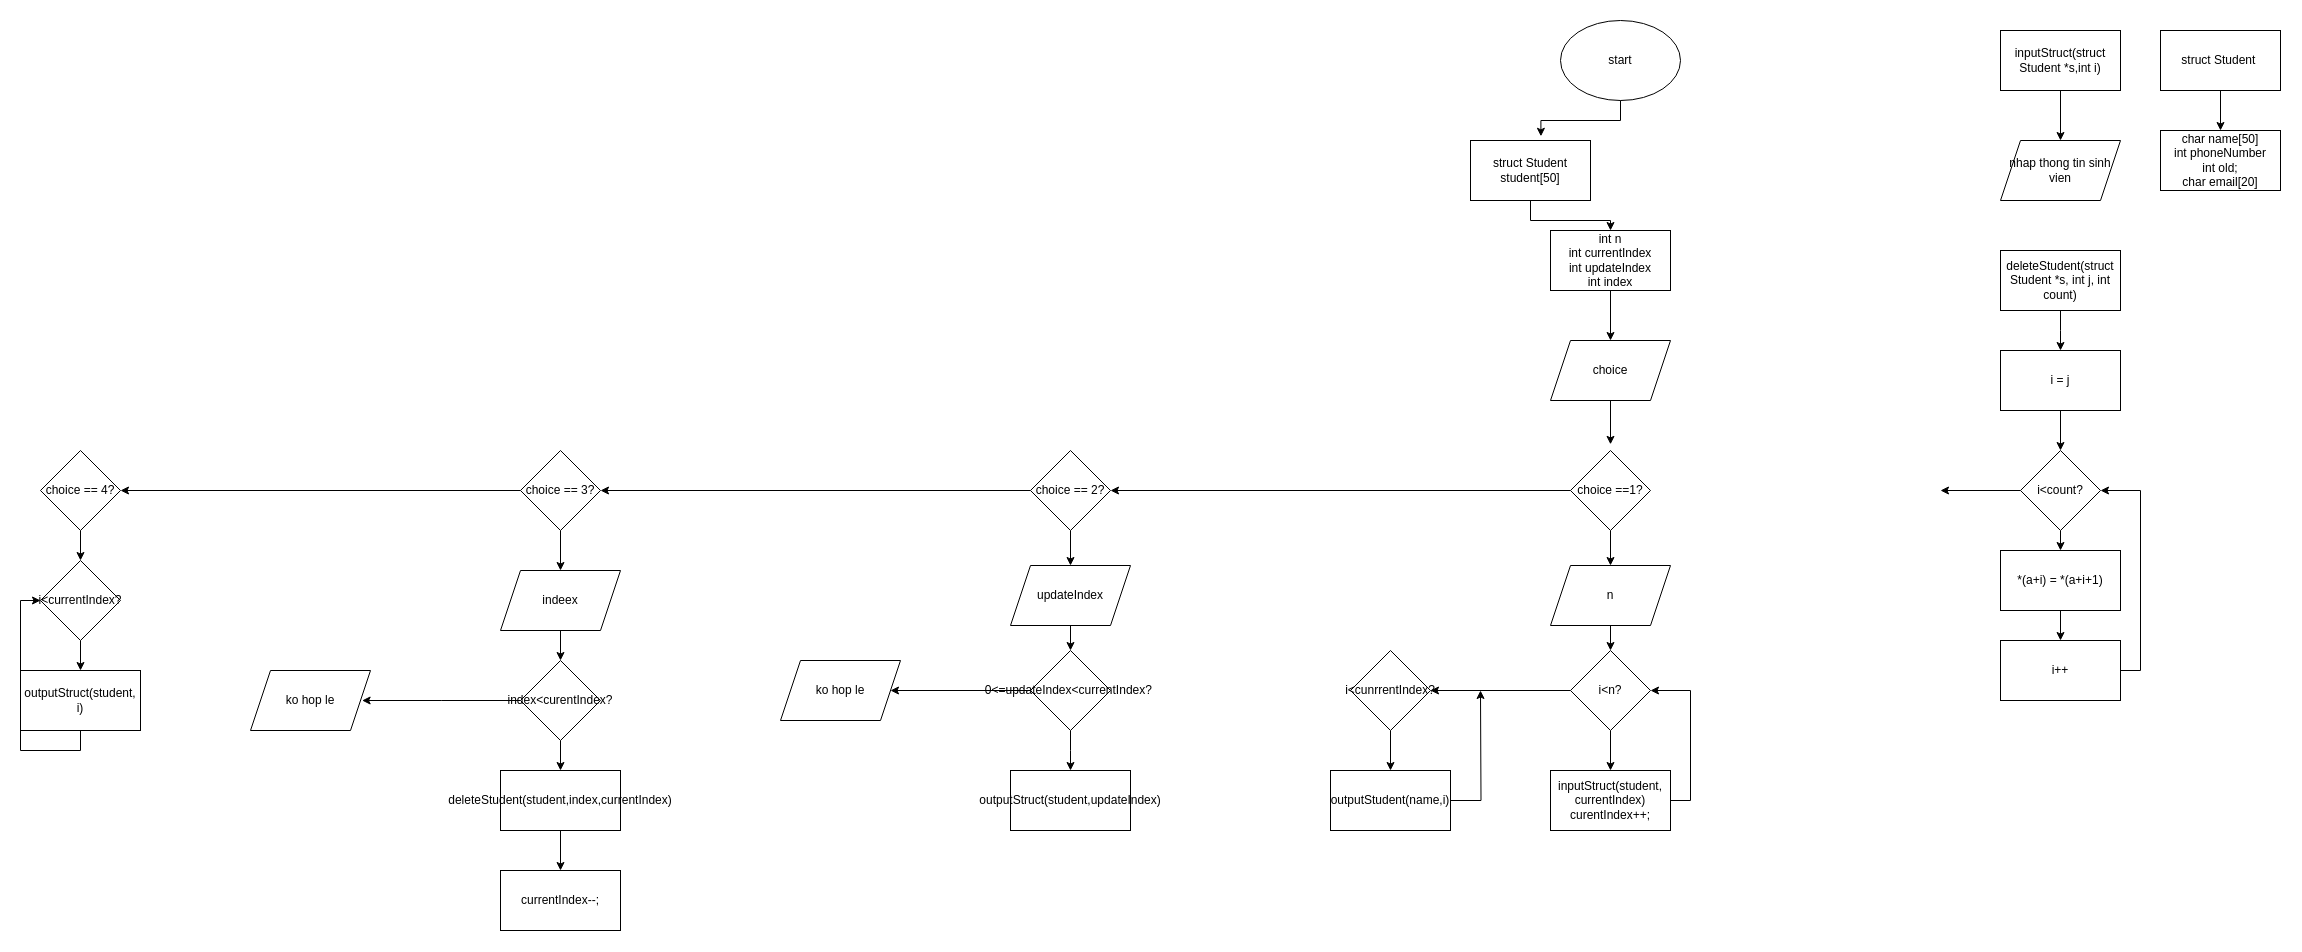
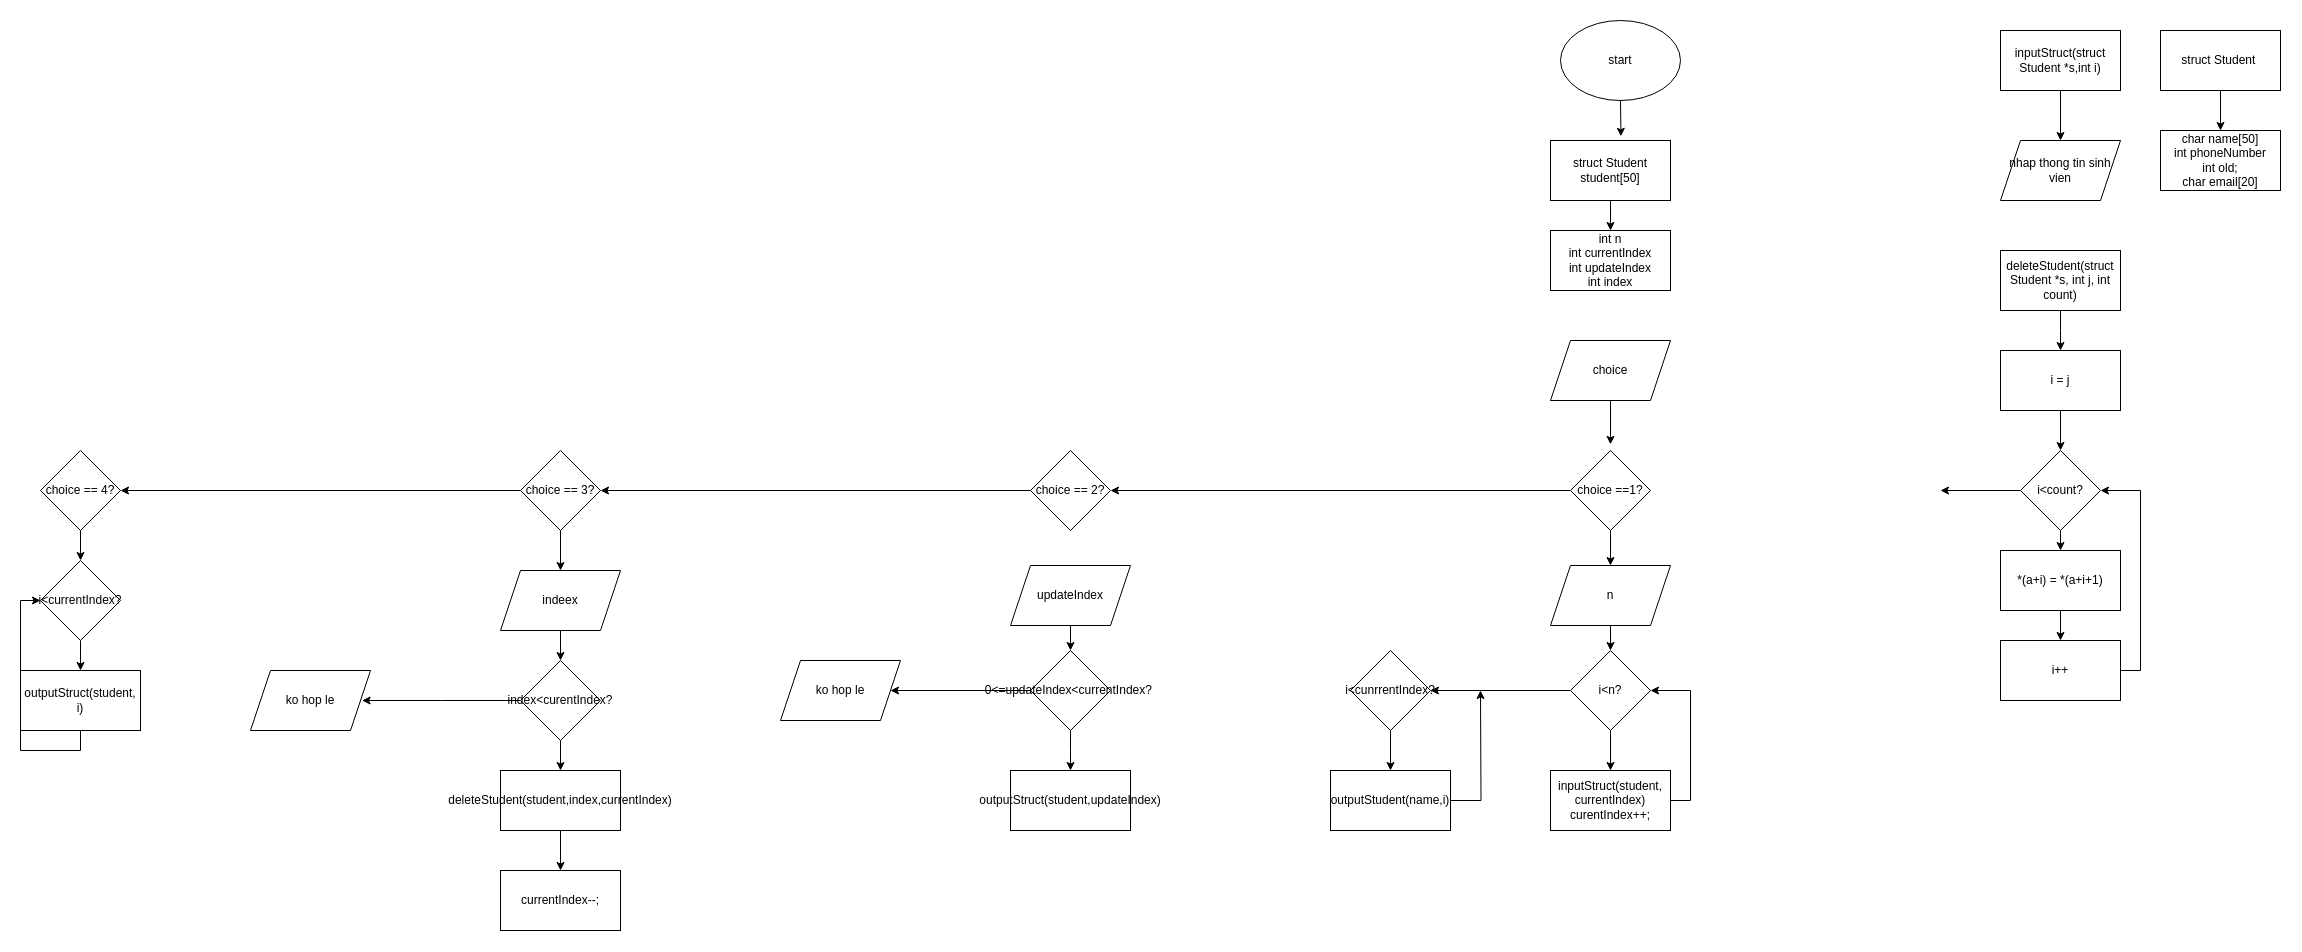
- <mxCell id="21" value="struct Student student[50]" style="rounded=0;whiteSpace=wrap;html=1;" vertex="1" parent="1"><mxGeometry x="1470" y="140" width="120" height="60" as="geometry" /></mxCell>
+ <mxCell id="21" value="struct Student student[50]" style="rounded=0;whiteSpace=wrap;html=1;" vertex="1" parent="1"><mxGeometry x="1550" y="140" width="120" height="60" as="geometry" /></mxCell>
- <mxCell id="23" style="edgeStyle=orthogonalEdgeStyle;rounded=0;orthogonalLoop=1;jettySize=auto;html=1;exitX=0.5;exitY=1;exitDx=0;exitDy=0;entryX=0.5;entryY=0;entryDx=0;entryDy=0;" edge="1" parent="1" source="24" target="25"><mxGeometry relative="1" as="geometry" /></mxCell>
- <mxCell id="41" style="edgeStyle=orthogonalEdgeStyle;rounded=0;orthogonalLoop=1;jettySize=auto;html=1;exitX=0.5;exitY=1;exitDx=0;exitDy=0;entryX=0.5;entryY=0;entryDx=0;entryDy=0;" edge="1" parent="1" source="43" target="45"><mxGeometry relative="1" as="geometry" /></mxCell>
